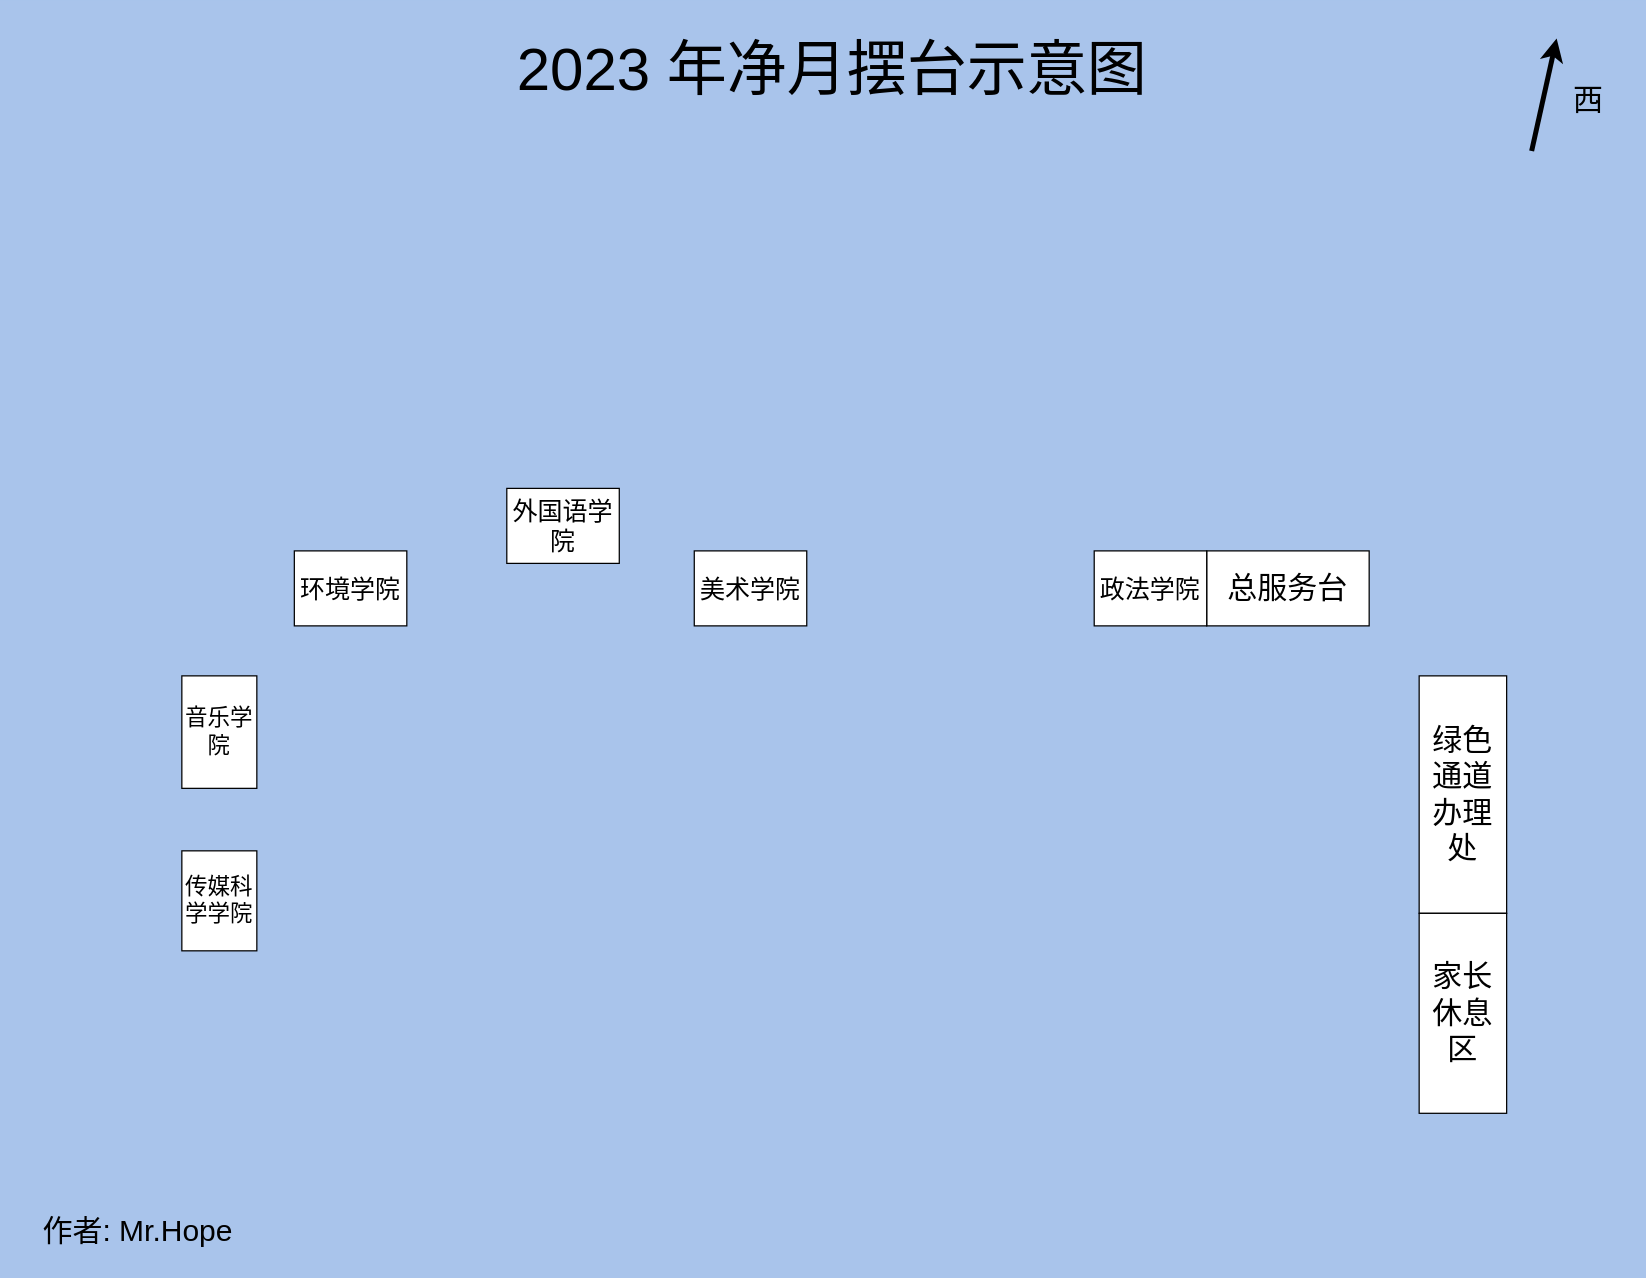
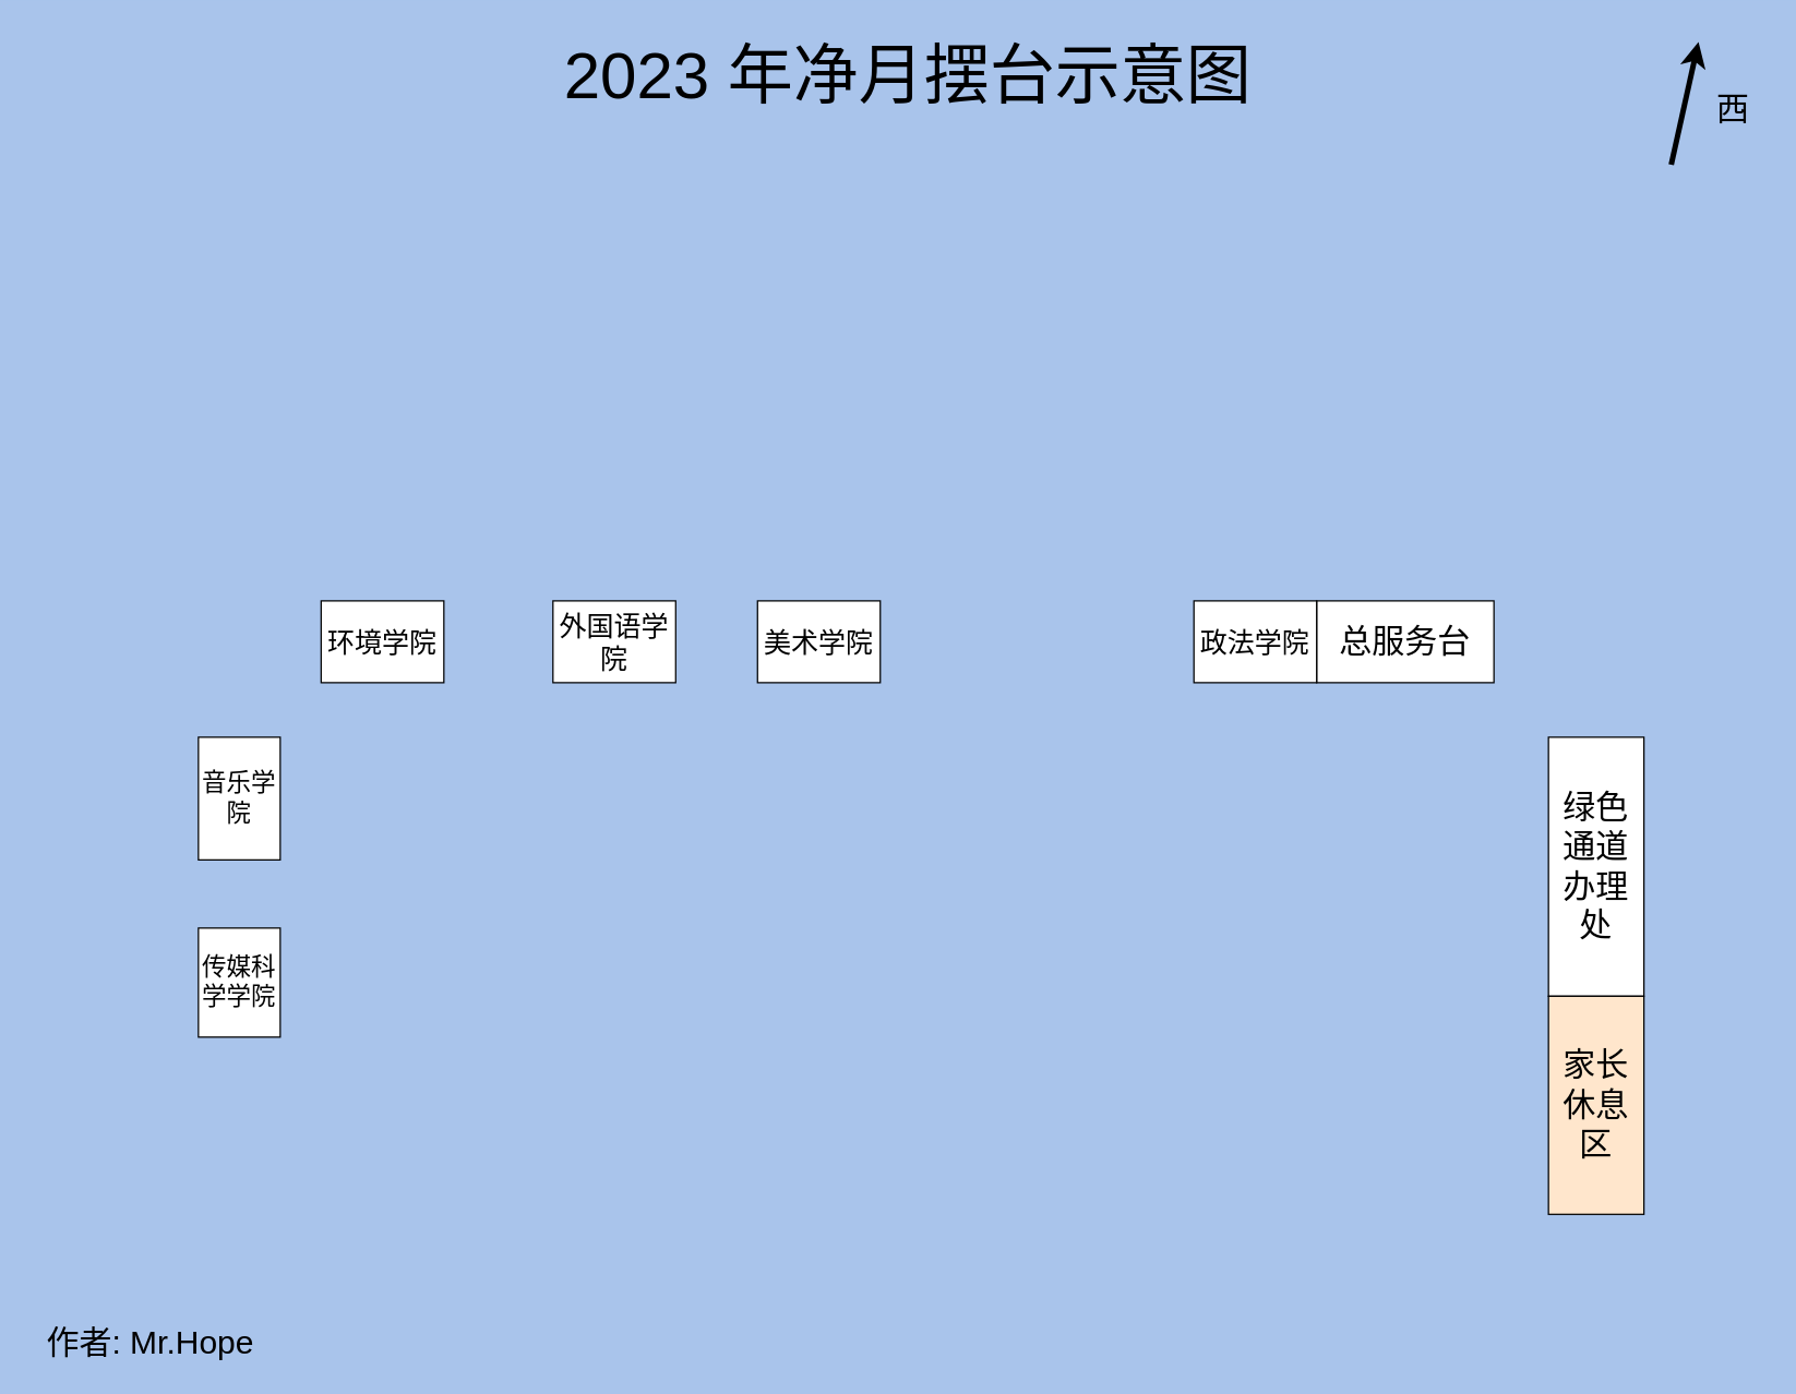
- <mxCell id="3" value="外国语学院" style="rounded=0;whiteSpace=wrap;html=1;fontSize=20;" parent="1" vertex="1"><mxGeometry x="405" y="390" width="90" height="60" as="geometry" /></mxCell>
+ <mxCell id="3" value="外国语学院" style="rounded=0;whiteSpace=wrap;html=1;fontSize=20;" parent="1" vertex="1"><mxGeometry x="405" y="440" width="90" height="60" as="geometry" /></mxCell>
- <mxCell id="14" value="家长休息区" style="rounded=0;whiteSpace=wrap;html=1;fontSize=24;" vertex="1" parent="1"><mxGeometry x="1135" y="730" width="70" height="160" as="geometry" /></mxCell>
+ <mxCell id="14" value="家长休息区" style="rounded=0;whiteSpace=wrap;html=1;fontSize=24;fillColor=#ffe6cc;" vertex="1" parent="1"><mxGeometry x="1135" y="730" width="70" height="160" as="geometry" /></mxCell>
